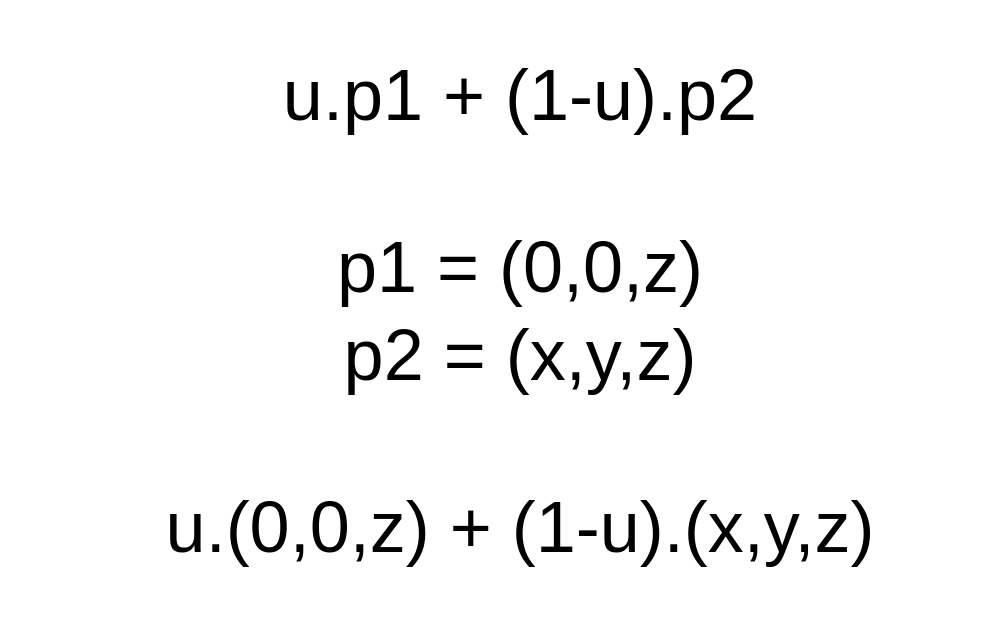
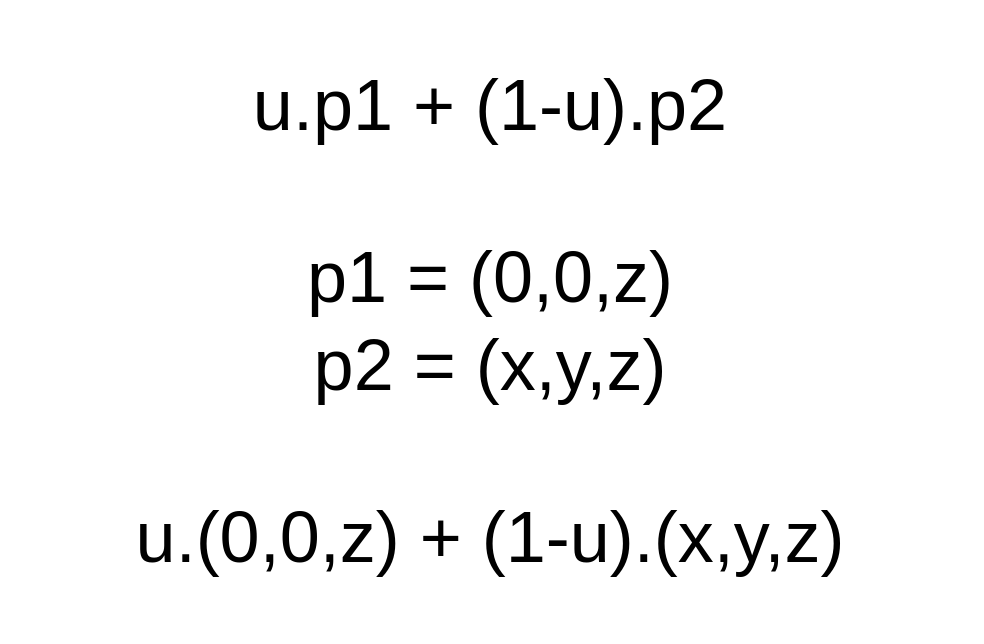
- <mxCell id="2" value="&lt;font&gt;&lt;font style=&quot;font-size: 36px&quot;&gt;u.p1 + (1-u).p2&lt;br&gt;&lt;br&gt;p1 = (0,0,z)&lt;br&gt;p2 = (x,y,z)&lt;br&gt;&lt;br&gt;u.(0,0,z) + (1-u).(x,y,z)&lt;/font&gt;&lt;br&gt;&lt;/font&gt;" style="text;html=1;strokeColor=none;fillColor=none;align=center;verticalAlign=middle;whiteSpace=wrap;rounded=0;" vertex="1" parent="1"><mxGeometry x="35" y="15" width="450" height="280" as="geometry" /></mxCell>
+ <mxCell id="2" value="&lt;font&gt;&lt;font style=&quot;font-size: 36px&quot;&gt;u.p1 + (1-u).p2&lt;br&gt;&lt;br&gt;p1 = (0,0,z)&lt;br&gt;p2 = (x,y,z)&lt;br&gt;&lt;br&gt;u.(0,0,z) + (1-u).(x,y,z)&lt;/font&gt;&lt;br&gt;&lt;/font&gt;" style="text;html=1;strokeColor=none;fillColor=none;align=center;verticalAlign=middle;whiteSpace=wrap;rounded=0;" vertex="1" parent="1"><mxGeometry x="20" y="20" width="450" height="280" as="geometry" /></mxCell>
